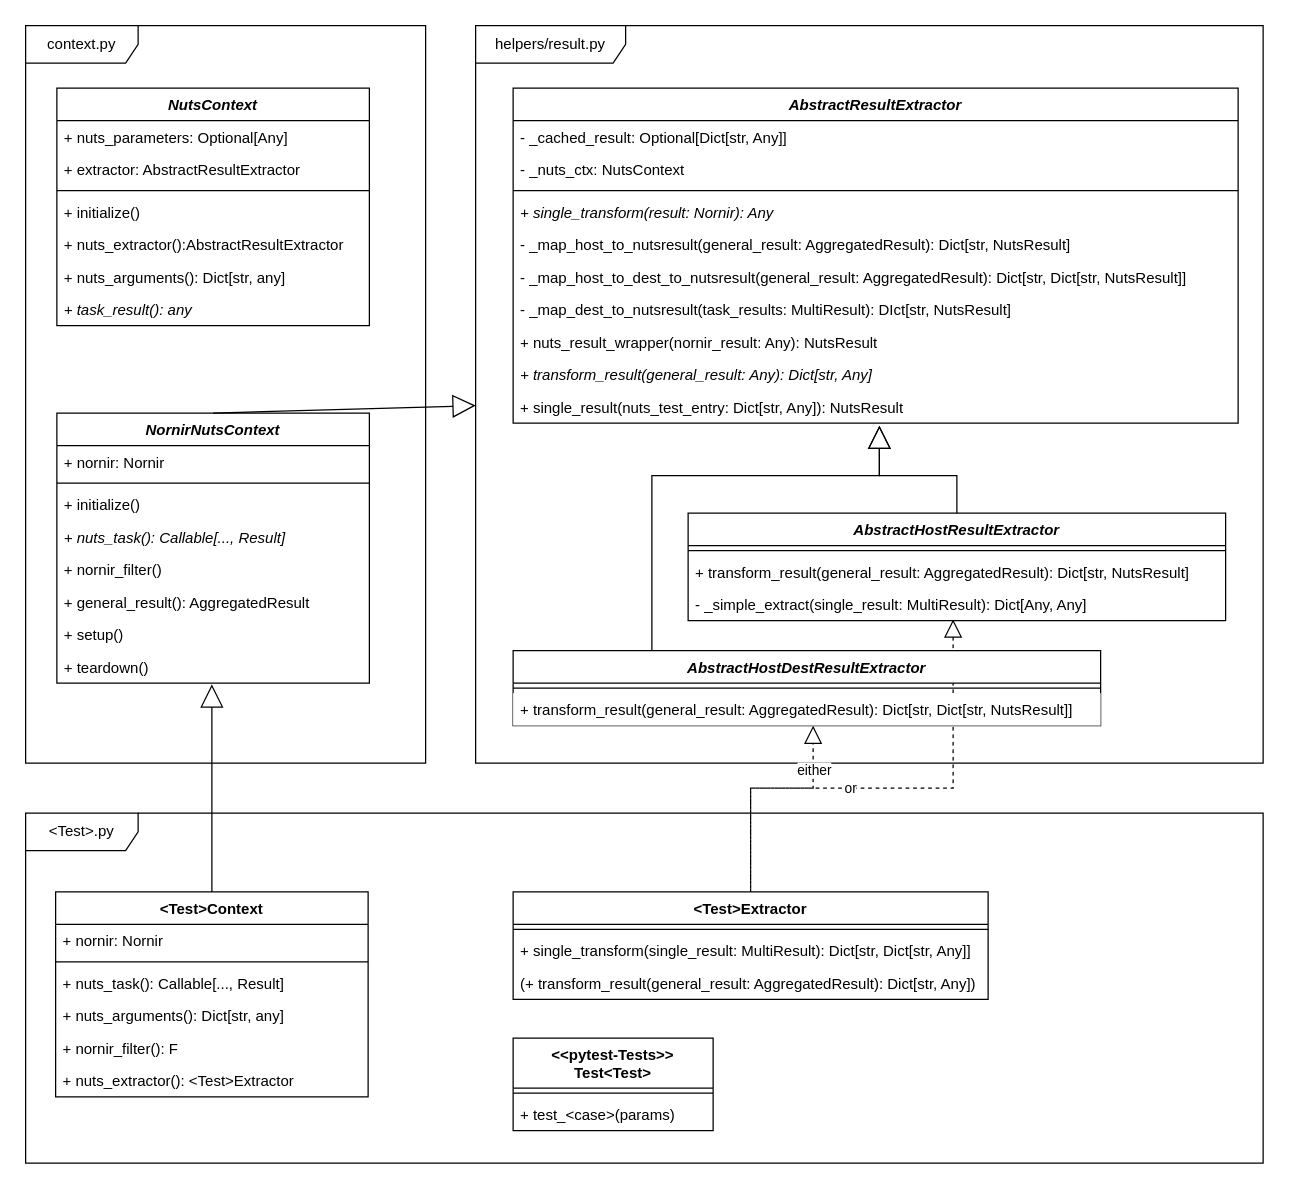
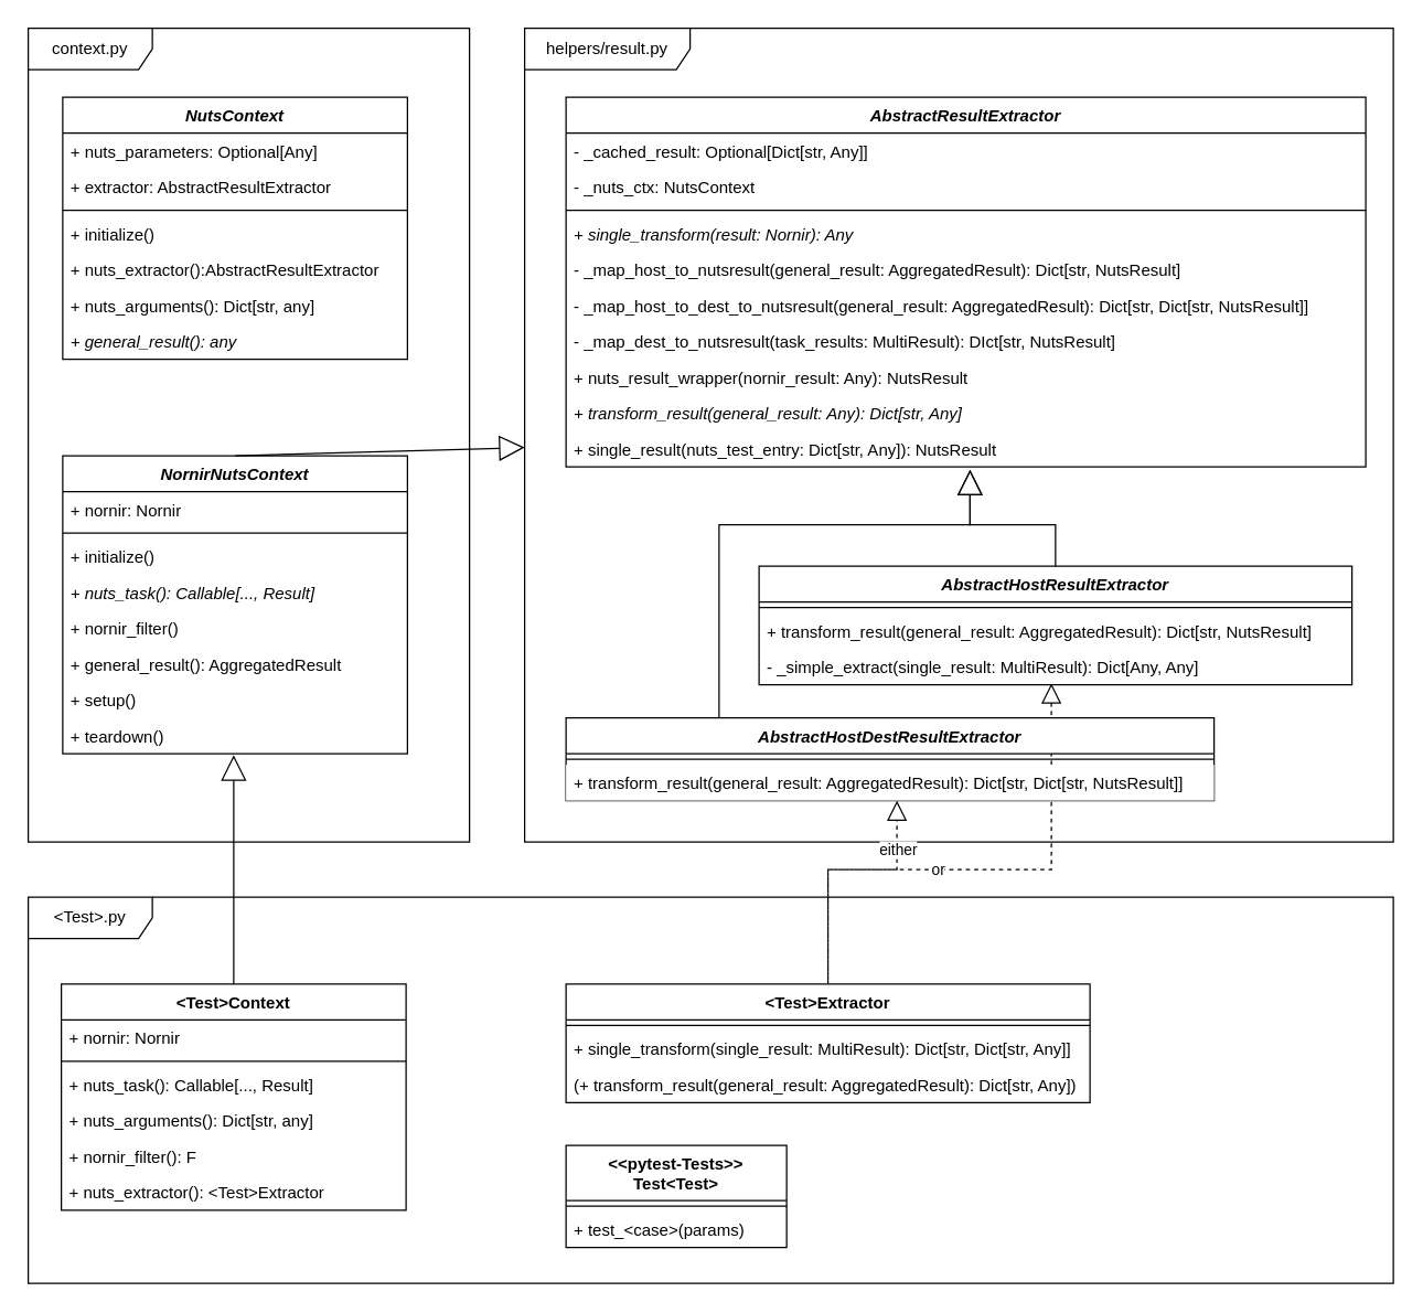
- <mxCell id="11" value="+ task_result(): any" style="text;strokeColor=none;fillColor=none;align=left;verticalAlign=top;spacingLeft=4;spacingRight=4;overflow=hidden;rotatable=0;points=[[0,0.5],[1,0.5]];portConstraint=eastwest;fontStyle=2" parent="4" vertex="1"><mxGeometry y="164" width="250" height="26" as="geometry" /></mxCell>
+ <mxCell id="11" value="+ general_result(): any" style="text;strokeColor=none;fillColor=none;align=left;verticalAlign=top;spacingLeft=4;spacingRight=4;overflow=hidden;rotatable=0;points=[[0,0.5],[1,0.5]];portConstraint=eastwest;fontStyle=2" parent="4" vertex="1"><mxGeometry y="164" width="250" height="26" as="geometry" /></mxCell>
